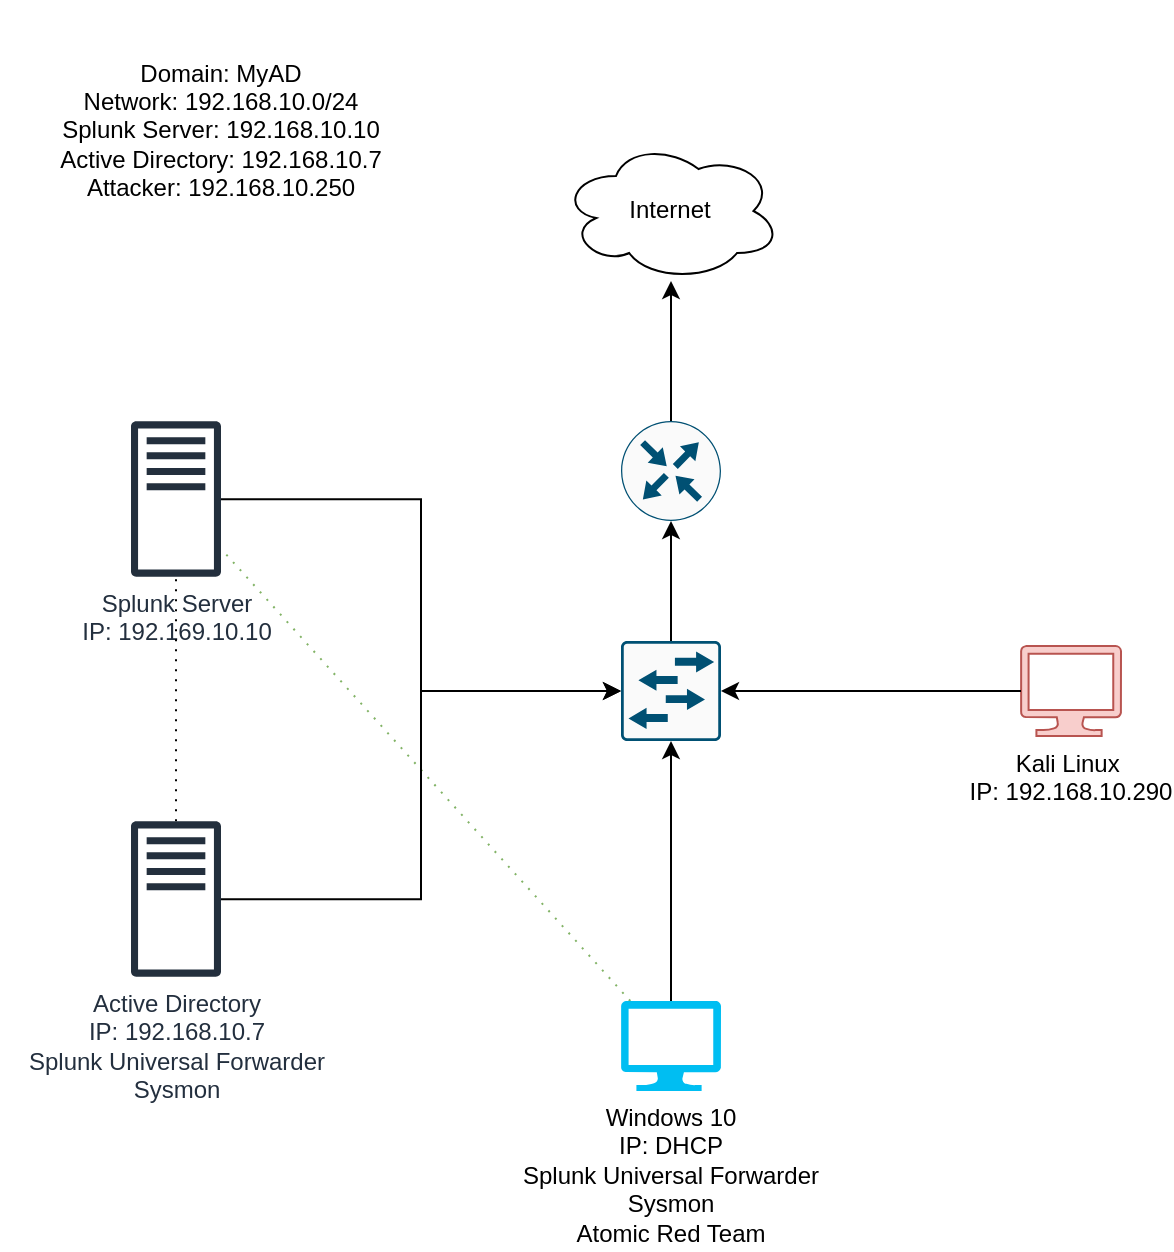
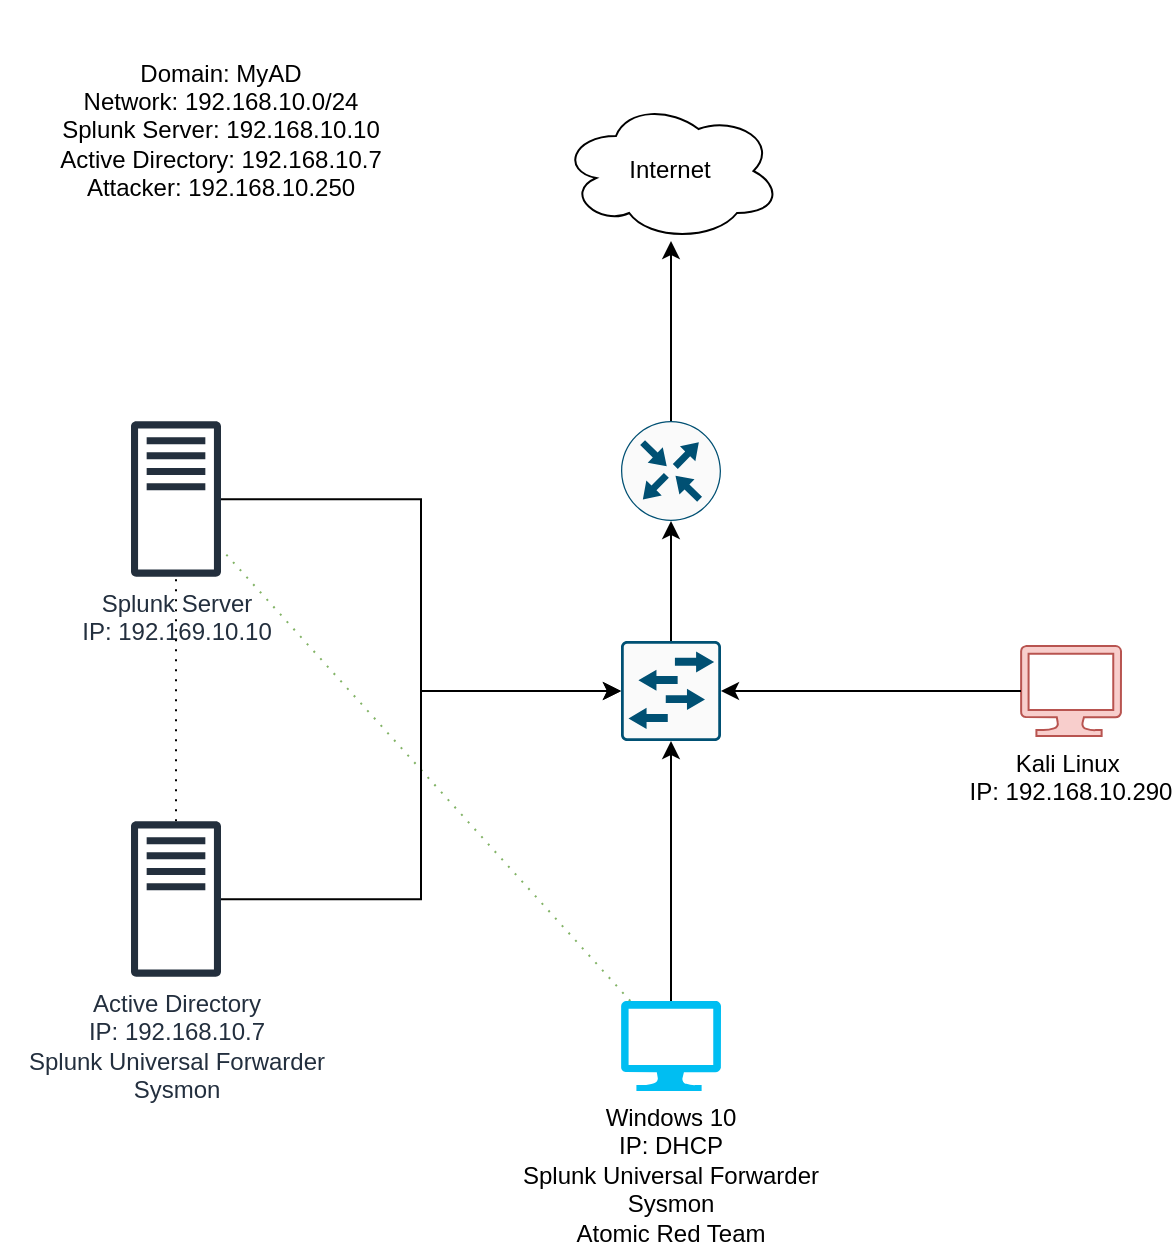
- <mxCell id="12" value="Internet" style="ellipse;shape=cloud;whiteSpace=wrap;html=1;" vertex="1" parent="1"><mxGeometry x="280" y="70" width="110" height="70" as="geometry" /></mxCell>
+ <mxCell id="12" value="Internet" style="ellipse;shape=cloud;whiteSpace=wrap;html=1;" vertex="1" parent="1"><mxGeometry x="280" y="50" width="110" height="70" as="geometry" /></mxCell>
